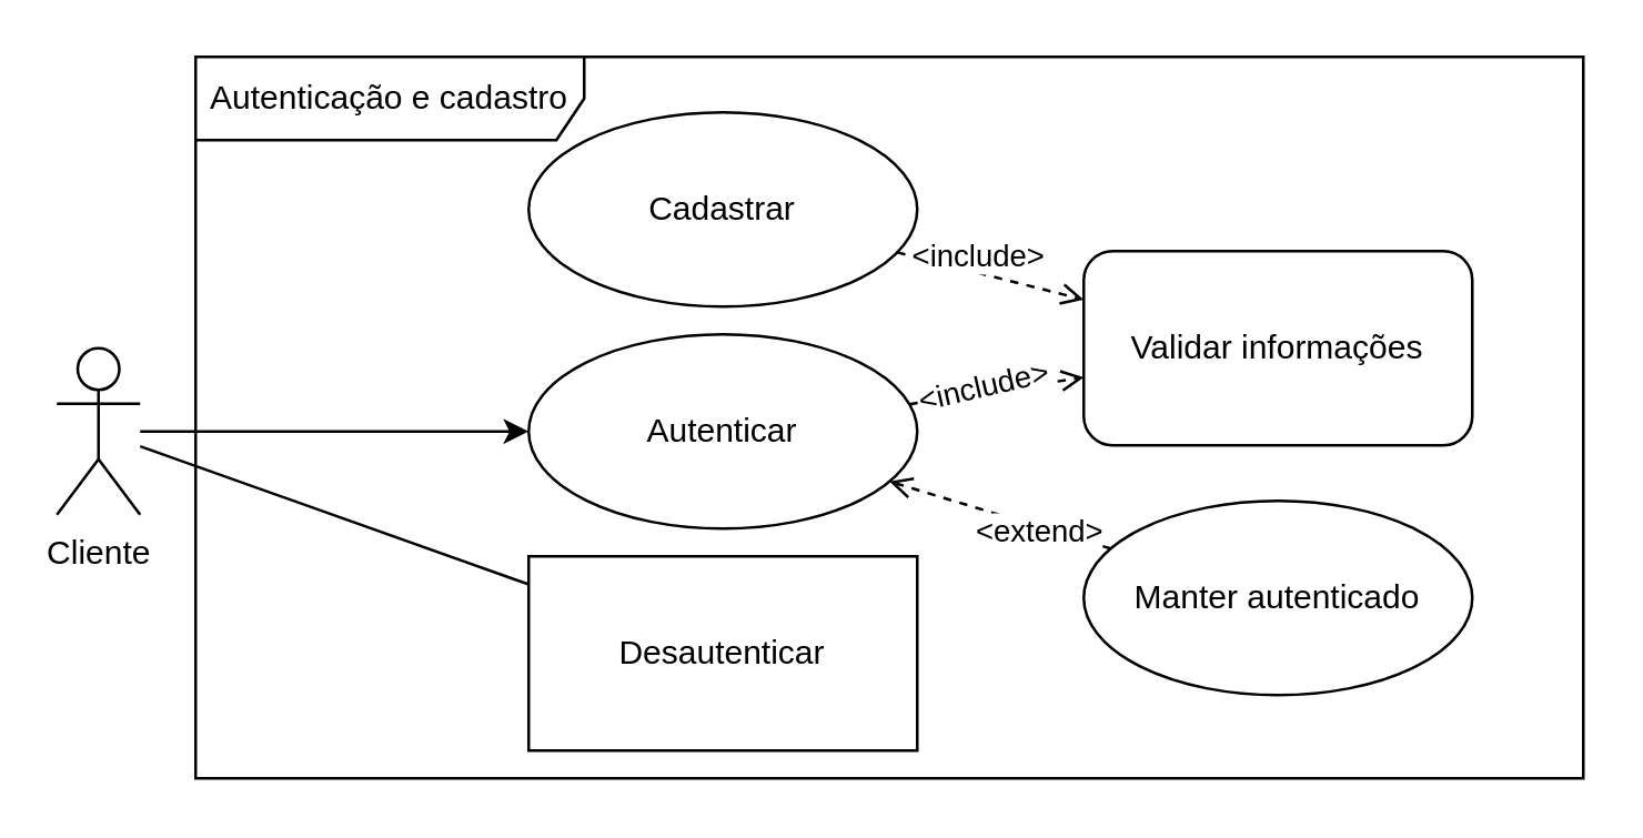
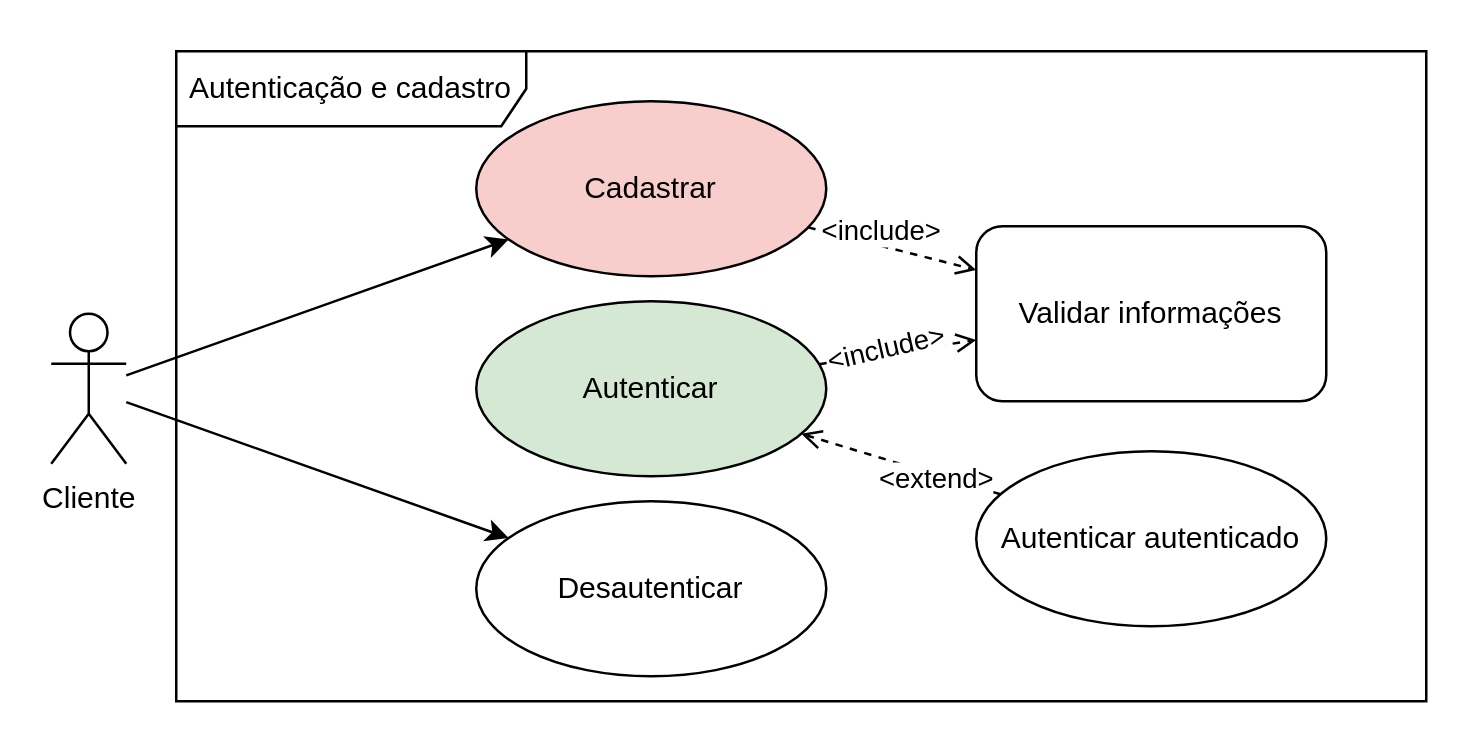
- <mxCell id="8" value="Cadastrar" style="ellipse;whiteSpace=wrap;html=1;" parent="1" vertex="1"><mxGeometry x="190" y="40" width="140" height="70" as="geometry" /></mxCell>
+ <mxCell id="8" value="Cadastrar" style="ellipse;whiteSpace=wrap;html=1;fillColor=#f8cecc;" parent="1" vertex="1"><mxGeometry x="190" y="40" width="140" height="70" as="geometry" /></mxCell>
- <mxCell id="2" style="edgeStyle=none;html=1;" parent="1" source="4" target="12" edge="1"><mxGeometry relative="1" as="geometry" /></mxCell>
+ <mxCell id="2" style="edgeStyle=none;html=1;" parent="1" source="4" target="8" edge="1"><mxGeometry relative="1" as="geometry" /></mxCell>
- <mxCell id="12" value="Autenticar" style="ellipse;whiteSpace=wrap;html=1;" parent="1" vertex="1"><mxGeometry x="190" y="120" width="140" height="70" as="geometry" /></mxCell>
+ <mxCell id="12" value="Autenticar" style="ellipse;whiteSpace=wrap;html=1;fillColor=#d5e8d4;" parent="1" vertex="1"><mxGeometry x="190" y="120" width="140" height="70" as="geometry" /></mxCell>
- <mxCell id="3" style="edgeStyle=none;html=1;endArrow=none;" parent="1" source="4" target="13" edge="1"><mxGeometry relative="1" as="geometry" /></mxCell>
+ <mxCell id="3" style="edgeStyle=none;html=1;" parent="1" source="4" target="13" edge="1"><mxGeometry relative="1" as="geometry" /></mxCell>
- <mxCell id="16" value="Manter autenticado" style="ellipse;whiteSpace=wrap;html=1;" parent="1" vertex="1"><mxGeometry x="390" y="180" width="140" height="70" as="geometry" /></mxCell>
+ <mxCell id="16" value="Autenticar autenticado" style="ellipse;whiteSpace=wrap;html=1;" parent="1" vertex="1"><mxGeometry x="390" y="180" width="140" height="70" as="geometry" /></mxCell>
- <mxCell id="13" value="Desautenticar" style="whiteSpace=wrap;html=1;rounded=0;" parent="1" vertex="1"><mxGeometry x="190" y="200" width="140" height="70" as="geometry" /></mxCell>
+ <mxCell id="13" value="Desautenticar" style="ellipse;whiteSpace=wrap;html=1;" parent="1" vertex="1"><mxGeometry x="190" y="200" width="140" height="70" as="geometry" /></mxCell>
